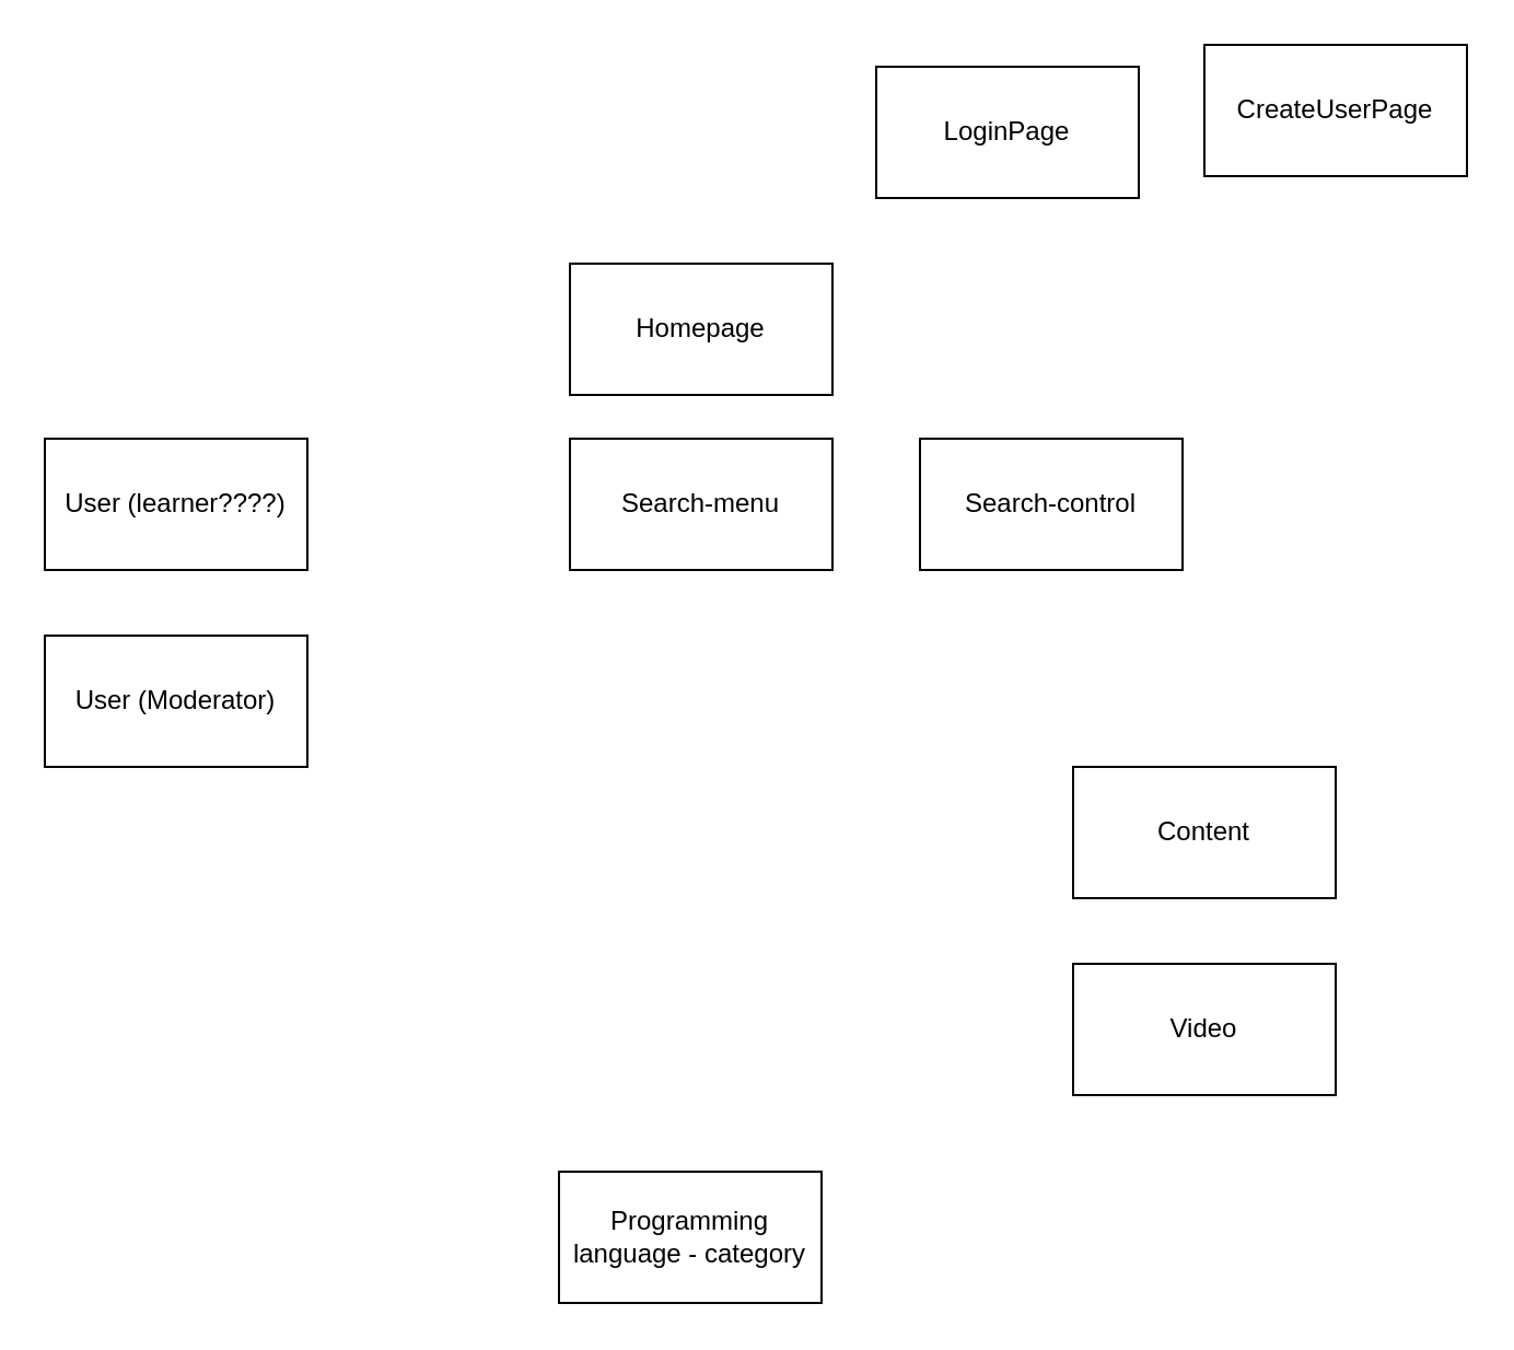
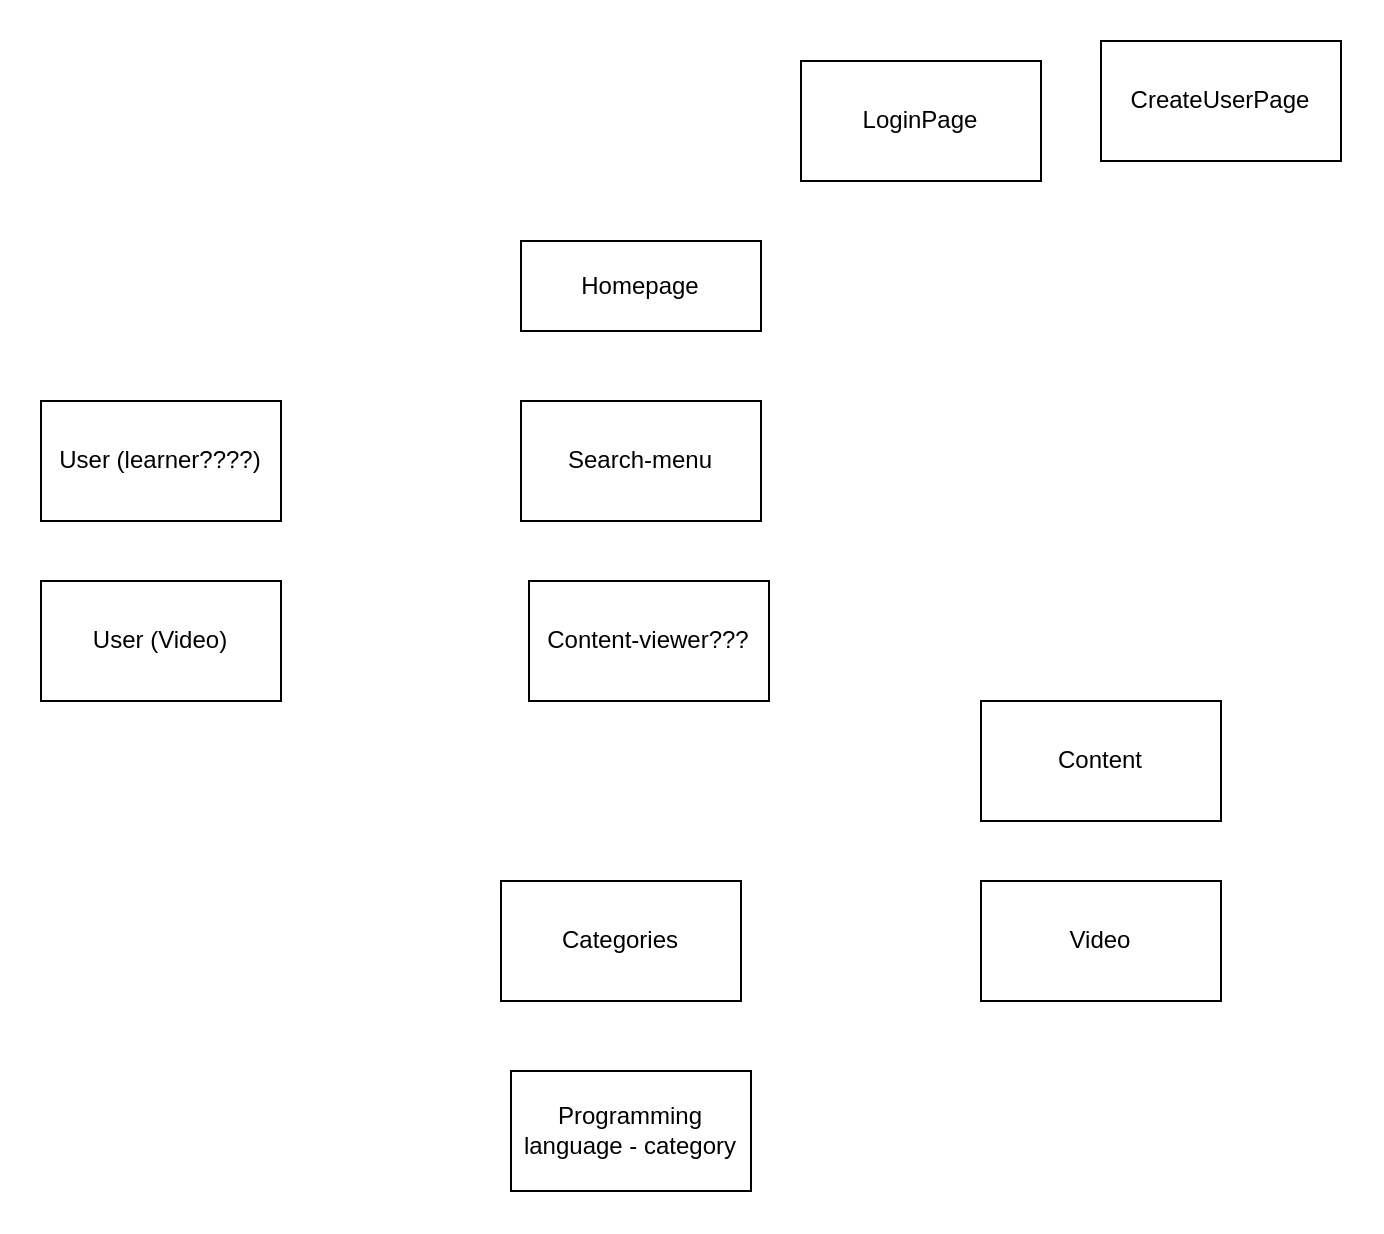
- <mxCell id="3" value="Homepage" style="rounded=0;whiteSpace=wrap;html=1;" vertex="1" parent="1"><mxGeometry x="260" y="120" width="120" height="60" as="geometry" /></mxCell>
+ <mxCell id="3" value="Homepage" style="rounded=0;whiteSpace=wrap;html=1;" vertex="1" parent="1"><mxGeometry x="260" y="120" width="120" height="45" as="geometry" /></mxCell>
- <mxCell id="13" value="Search-control" style="rounded=0;whiteSpace=wrap;html=1;" vertex="1" parent="1"><mxGeometry x="420" y="200" width="120" height="60" as="geometry" /></mxCell>
- <mxCell id="8" value="User (Moderator)" style="rounded=0;whiteSpace=wrap;html=1;" vertex="1" parent="1"><mxGeometry x="20" y="290" width="120" height="60" as="geometry" /></mxCell>
+ <mxCell id="8" value="User (Video)" style="rounded=0;whiteSpace=wrap;html=1;" vertex="1" parent="1"><mxGeometry x="20" y="290" width="120" height="60" as="geometry" /></mxCell>
+ <mxCell id="5" value="Content-viewer???" style="rounded=0;whiteSpace=wrap;html=1;" vertex="1" parent="1"><mxGeometry x="264" y="290" width="120" height="60" as="geometry" /></mxCell>
+ <mxCell id="11" value="Categories" style="rounded=0;whiteSpace=wrap;html=1;" vertex="1" parent="1"><mxGeometry x="250" y="440" width="120" height="60" as="geometry" /></mxCell>
